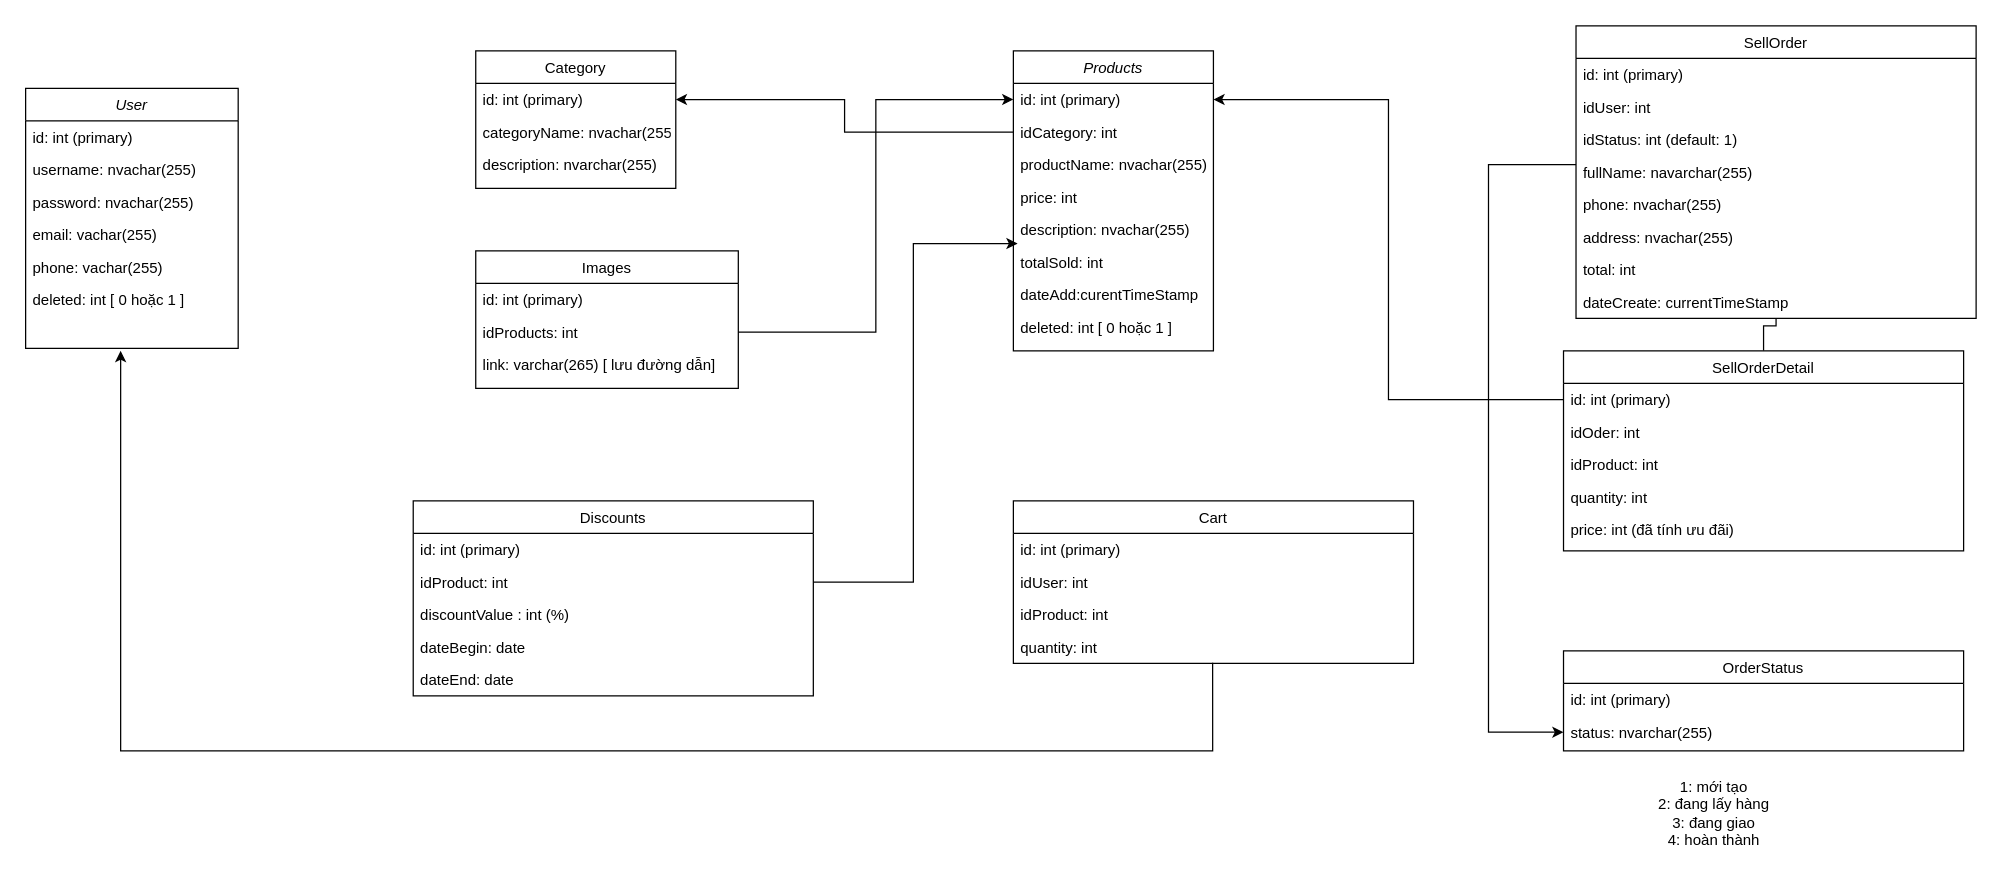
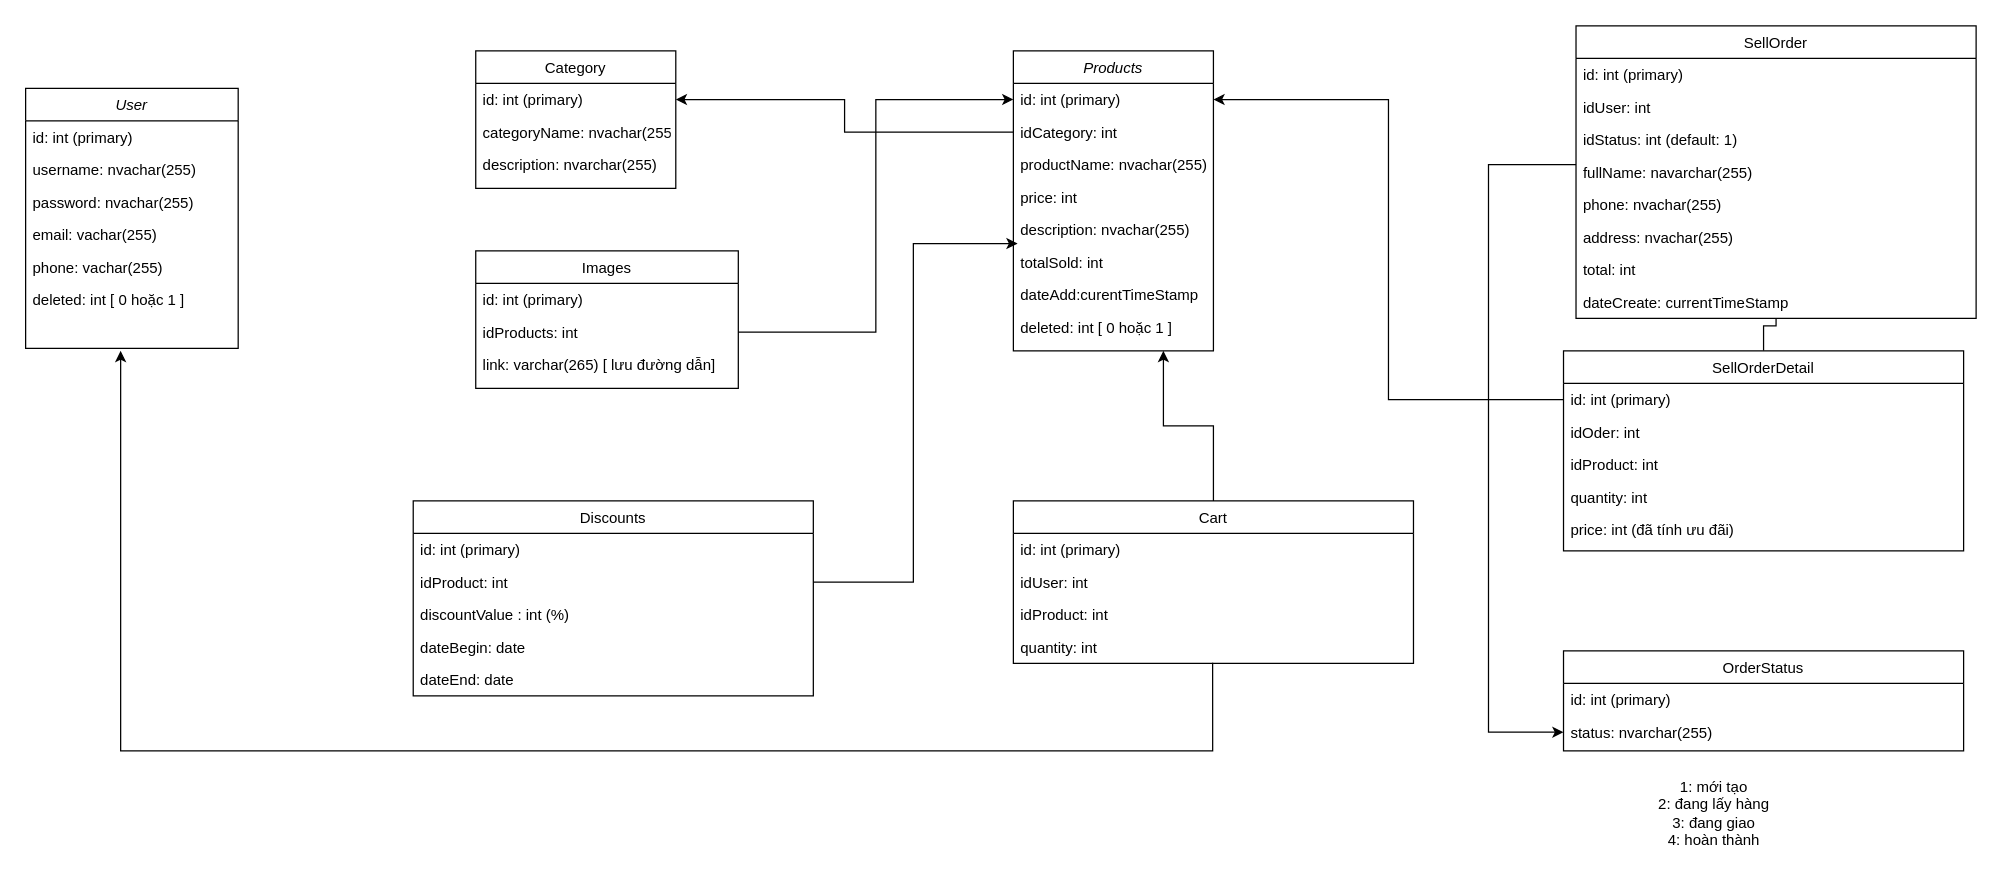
+ <mxCell id="35" style="edgeStyle=orthogonalEdgeStyle;rounded=0;orthogonalLoop=1;jettySize=auto;html=1;entryX=0.75;entryY=1;entryDx=0;entryDy=0;" parent="1" source="36" target="9" edge="1"><mxGeometry relative="1" as="geometry" /></mxCell>
